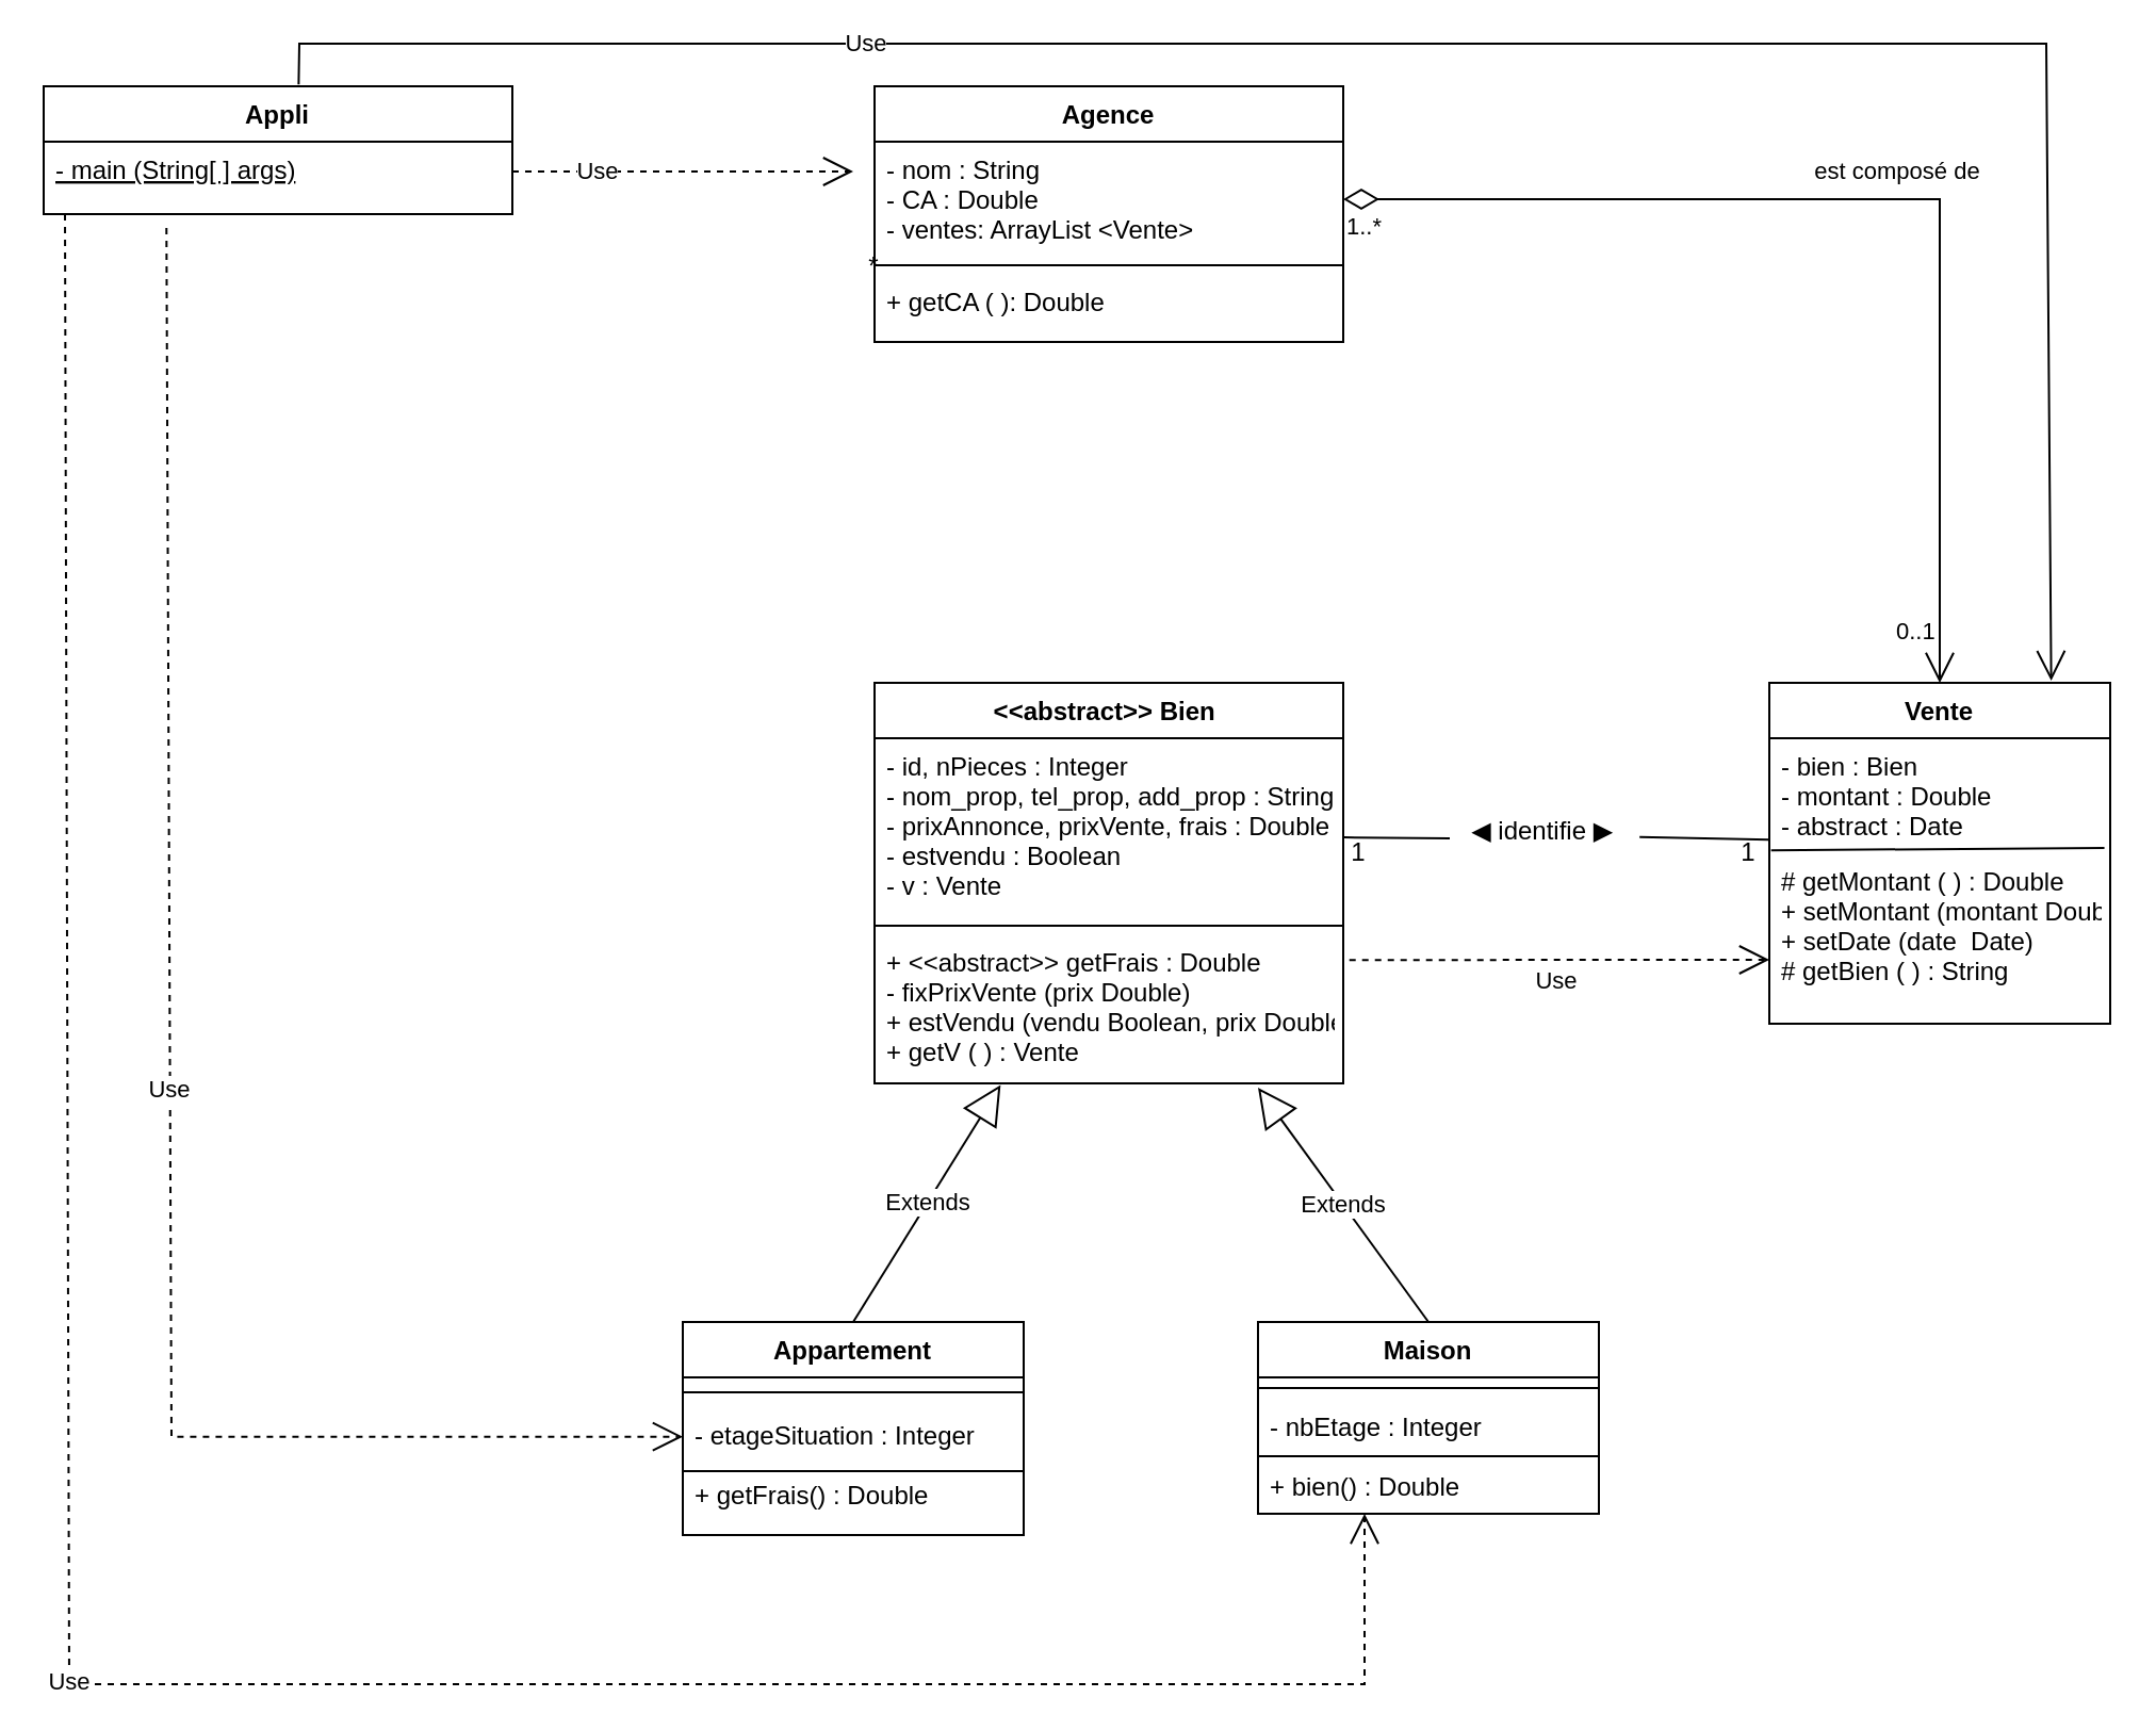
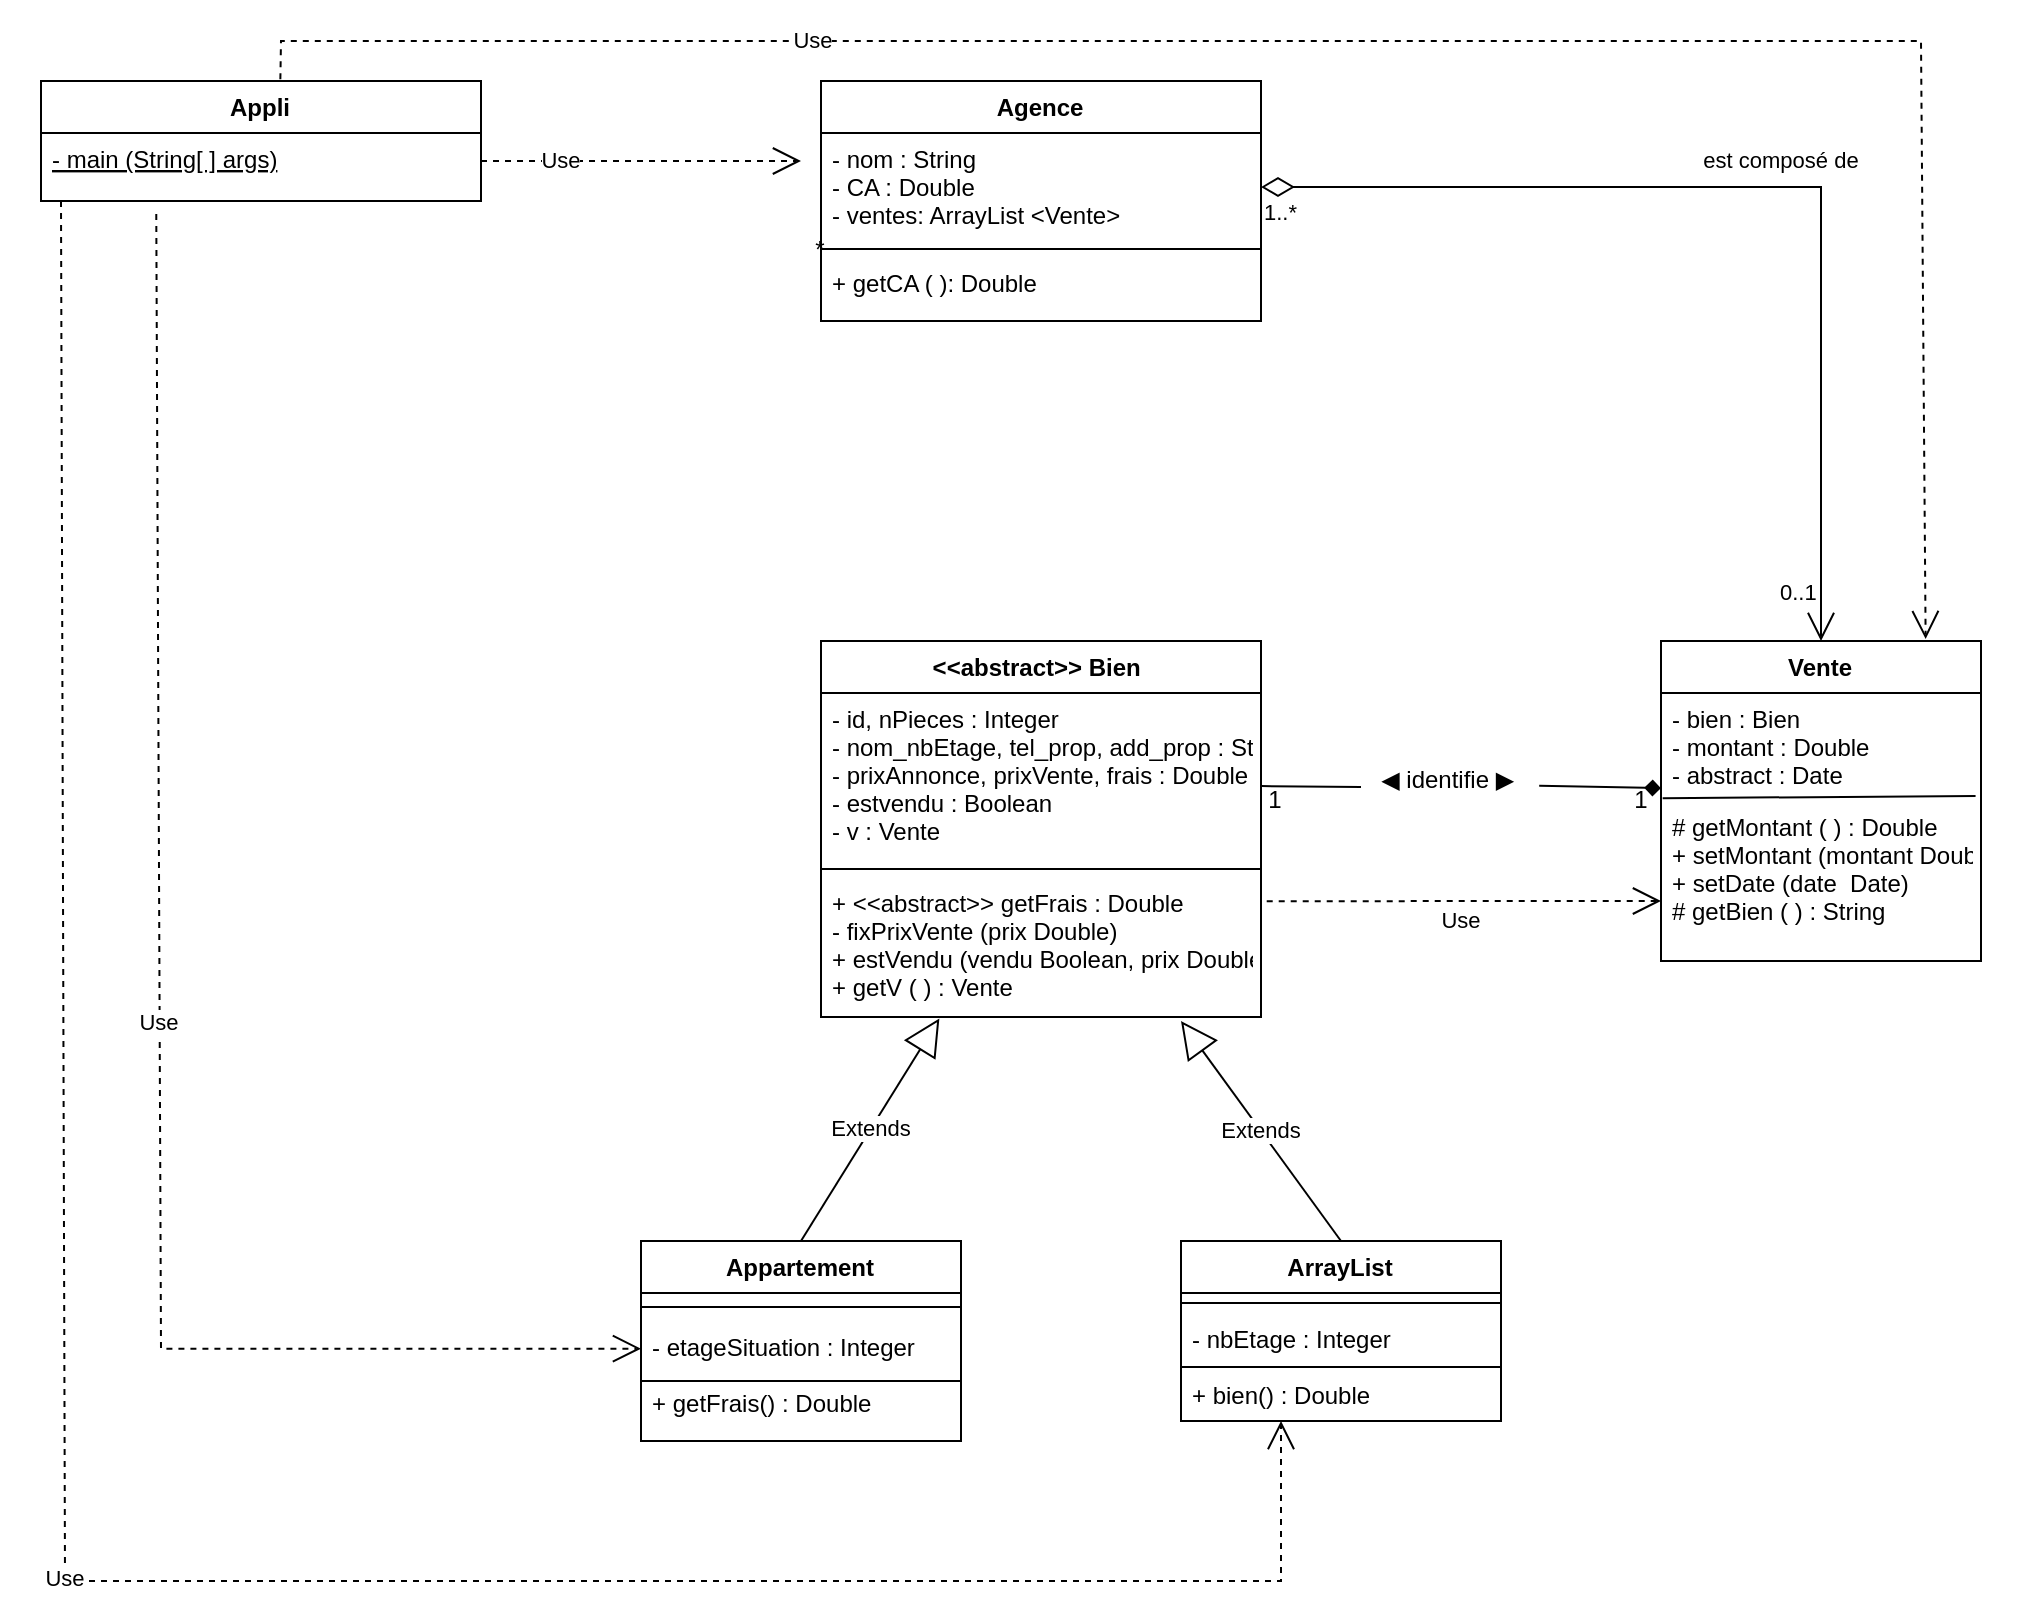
- <mxCell id="38" value="Use" style="endArrow=open;endSize=12;dashed=0;html=1;rounded=0;exitX=0.544;exitY=-0.015;exitDx=0;exitDy=0;exitPerimeter=0;entryX=0.827;entryY=-0.006;entryDx=0;entryDy=0;entryPerimeter=0;" edge="1" parent="1" source="33" target="15"><mxGeometry x="-0.5" width="160" relative="1" as="geometry"><mxPoint x="140" y="30" as="sourcePoint" /><mxPoint x="970" y="20" as="targetPoint" /><mxPoint as="offset" /><Array as="points"><mxPoint x="140" y="20" /><mxPoint x="360" y="20" /><mxPoint x="960" y="20" /></Array></mxGeometry></mxCell>
+ <mxCell id="38" value="Use" style="endArrow=open;endSize=12;dashed=1;html=1;rounded=0;exitX=0.544;exitY=-0.015;exitDx=0;exitDy=0;exitPerimeter=0;entryX=0.827;entryY=-0.006;entryDx=0;entryDy=0;entryPerimeter=0;" edge="1" parent="1" source="33" target="15"><mxGeometry x="-0.5" width="160" relative="1" as="geometry"><mxPoint x="140" y="30" as="sourcePoint" /><mxPoint x="970" y="20" as="targetPoint" /><mxPoint as="offset" /><Array as="points"><mxPoint x="140" y="20" /><mxPoint x="360" y="20" /><mxPoint x="960" y="20" /></Array></mxGeometry></mxCell>
- <mxCell id="3" value="- id, nPieces : Integer&#10;- nom_prop, tel_prop, add_prop : String&#10;- prixAnnonce, prixVente, frais : Double&#10;- estvendu : Boolean&#10;- v : Vente" style="text;strokeColor=none;fillColor=none;align=left;verticalAlign=top;spacingLeft=4;spacingRight=4;overflow=hidden;rotatable=0;points=[[0,0.5],[1,0.5]];portConstraint=eastwest;" parent="2" vertex="1"><mxGeometry y="26" width="220" height="84" as="geometry" /></mxCell>
+ <mxCell id="3" value="- id, nPieces : Integer&#10;- nom_nbEtage, tel_prop, add_prop : String&#10;- prixAnnonce, prixVente, frais : Double&#10;- estvendu : Boolean&#10;- v : Vente" style="text;strokeColor=none;fillColor=none;align=left;verticalAlign=top;spacingLeft=4;spacingRight=4;overflow=hidden;rotatable=0;points=[[0,0.5],[1,0.5]];portConstraint=eastwest;" parent="2" vertex="1"><mxGeometry y="26" width="220" height="84" as="geometry" /></mxCell>
- <mxCell id="20" value="" style="endArrow=none;html=1;rounded=0;entryX=0;entryY=0.881;entryDx=0;entryDy=0;entryPerimeter=0;startArrow=none;exitX=0.99;exitY=0.618;exitDx=0;exitDy=0;exitPerimeter=0;" parent="1" edge="1" target="16" source="25"><mxGeometry width="50" height="50" relative="1" as="geometry"><mxPoint x="770" y="394" as="sourcePoint" /><mxPoint x="738" y="93" as="targetPoint" /></mxGeometry></mxCell>
+ <mxCell id="20" value="" style="endArrow=diamond;html=1;rounded=0;entryX=0;entryY=0.881;entryDx=0;entryDy=0;entryPerimeter=0;startArrow=none;exitX=0.99;exitY=0.618;exitDx=0;exitDy=0;exitPerimeter=0;" parent="1" edge="1" target="16" source="25"><mxGeometry width="50" height="50" relative="1" as="geometry"><mxPoint x="770" y="394" as="sourcePoint" /><mxPoint x="738" y="93" as="targetPoint" /></mxGeometry></mxCell>
- <mxCell id="10" value="Maison" style="swimlane;fontStyle=1;align=center;verticalAlign=top;childLayout=stackLayout;horizontal=1;startSize=26;horizontalStack=0;resizeParent=1;resizeParentMax=0;resizeLast=0;collapsible=1;marginBottom=0;" parent="1" vertex="1"><mxGeometry x="590" y="620" width="160" height="90" as="geometry"><mxRectangle x="780" y="640" width="70" height="26" as="alternateBounds" /></mxGeometry></mxCell>
+ <mxCell id="10" value="ArrayList" style="swimlane;fontStyle=1;align=center;verticalAlign=top;childLayout=stackLayout;horizontal=1;startSize=26;horizontalStack=0;resizeParent=1;resizeParentMax=0;resizeLast=0;collapsible=1;marginBottom=0;" parent="1" vertex="1"><mxGeometry x="590" y="620" width="160" height="90" as="geometry"><mxRectangle x="780" y="640" width="70" height="26" as="alternateBounds" /></mxGeometry></mxCell>
